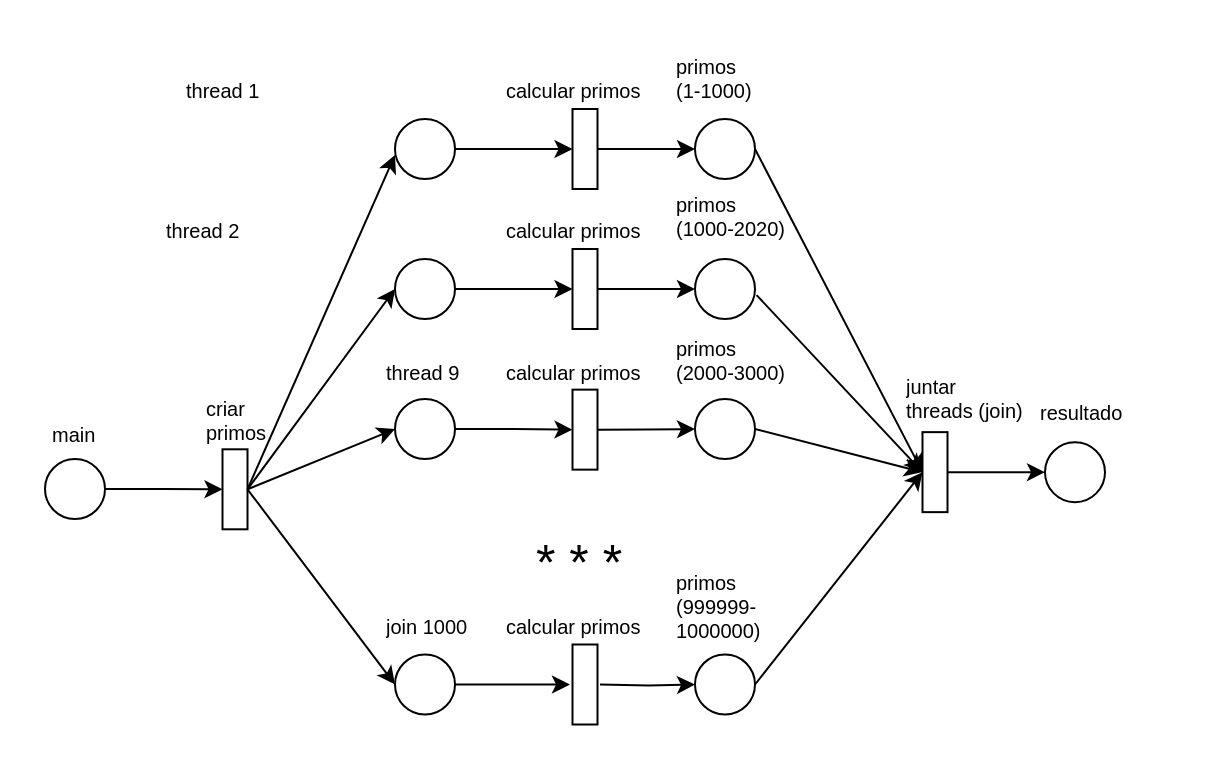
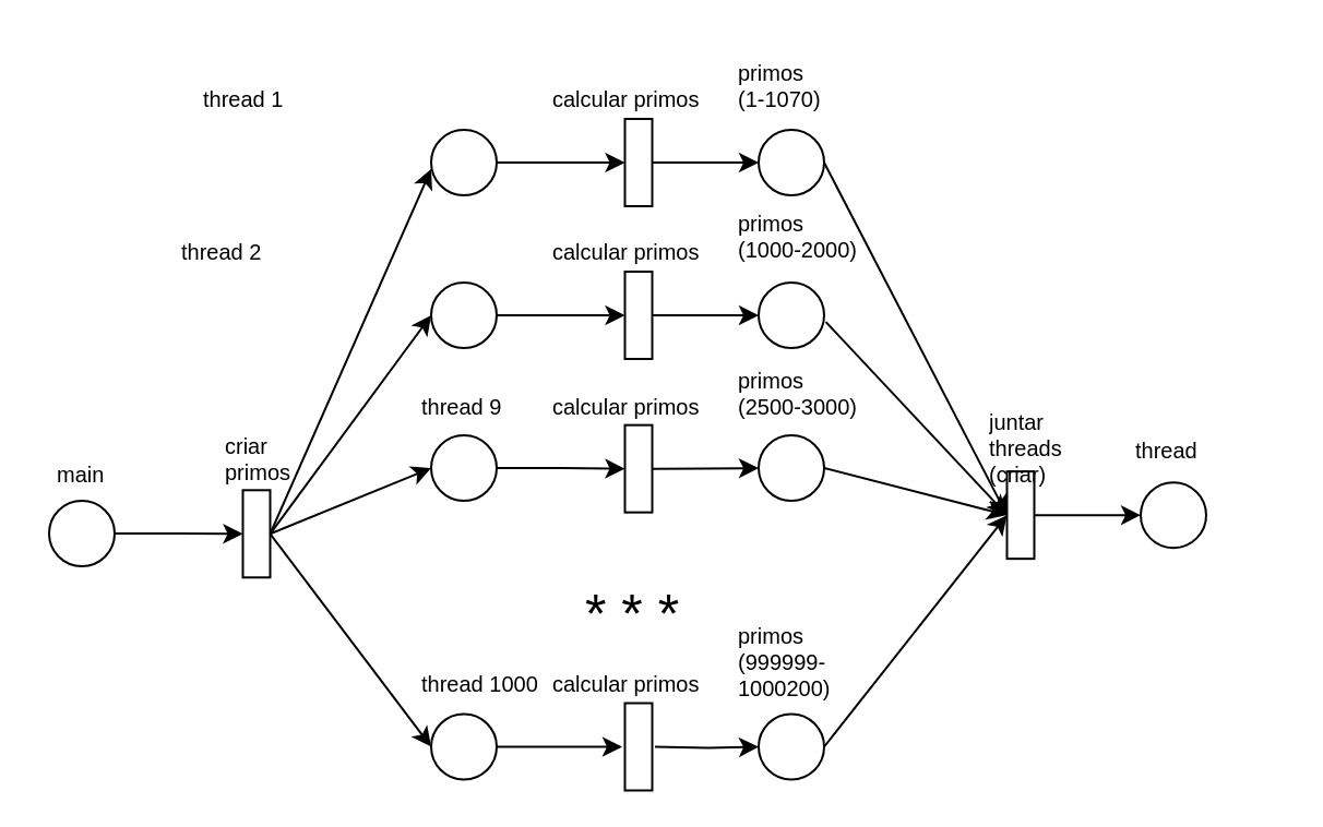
- <mxCell id="45" value="&lt;div style=&quot;font-size: 10px;&quot;&gt;primos&lt;/div&gt;&lt;div style=&quot;font-size: 10px;&quot;&gt;(1-1000)&lt;br&gt;&lt;/div&gt;&lt;div style=&quot;font-size: 10px;&quot;&gt;&lt;br&gt;&lt;/div&gt;" style="text;strokeColor=none;fillColor=none;align=left;verticalAlign=top;spacingLeft=4;spacingRight=4;overflow=hidden;rotatable=0;points=[[0,0.5],[1,0.5]];portConstraint=eastwest;whiteSpace=wrap;html=1;" vertex="1" parent="1"><mxGeometry x="332" y="20.5" width="50" height="51" as="geometry" /></mxCell>
+ <mxCell id="45" value="&lt;div style=&quot;font-size: 10px;&quot;&gt;primos&lt;/div&gt;&lt;div style=&quot;font-size: 10px;&quot;&gt;(1-1070)&lt;br&gt;&lt;/div&gt;&lt;div style=&quot;font-size: 10px;&quot;&gt;&lt;br&gt;&lt;/div&gt;" style="text;strokeColor=none;fillColor=none;align=left;verticalAlign=top;spacingLeft=4;spacingRight=4;overflow=hidden;rotatable=0;points=[[0,0.5],[1,0.5]];portConstraint=eastwest;whiteSpace=wrap;html=1;" vertex="1" parent="1"><mxGeometry x="332" y="20.5" width="50" height="51" as="geometry" /></mxCell>
- <mxCell id="46" value="&lt;div style=&quot;font-size: 10px;&quot;&gt;primos (1000-2020)&lt;br&gt;&lt;/div&gt;&lt;div style=&quot;font-size: 10px;&quot;&gt;&lt;br&gt;&lt;/div&gt;" style="text;strokeColor=none;fillColor=none;align=left;verticalAlign=top;spacingLeft=4;spacingRight=4;overflow=hidden;rotatable=0;points=[[0,0.5],[1,0.5]];portConstraint=eastwest;whiteSpace=wrap;html=1;" vertex="1" parent="1"><mxGeometry x="332" y="89.5" width="70" height="35" as="geometry" /></mxCell>
+ <mxCell id="46" value="&lt;div style=&quot;font-size: 10px;&quot;&gt;primos (1000-2000)&lt;br&gt;&lt;/div&gt;&lt;div style=&quot;font-size: 10px;&quot;&gt;&lt;br&gt;&lt;/div&gt;" style="text;strokeColor=none;fillColor=none;align=left;verticalAlign=top;spacingLeft=4;spacingRight=4;overflow=hidden;rotatable=0;points=[[0,0.5],[1,0.5]];portConstraint=eastwest;whiteSpace=wrap;html=1;" vertex="1" parent="1"><mxGeometry x="332" y="89.5" width="70" height="35" as="geometry" /></mxCell>
- <mxCell id="47" value="&lt;div style=&quot;font-size: 10px;&quot;&gt;primos&lt;/div&gt;&lt;div style=&quot;font-size: 10px;&quot;&gt;(2000-3000)&lt;br&gt;&lt;/div&gt;&lt;div style=&quot;font-size: 10px;&quot;&gt;&lt;br&gt;&lt;/div&gt;" style="text;strokeColor=none;fillColor=none;align=left;verticalAlign=top;spacingLeft=4;spacingRight=4;overflow=hidden;rotatable=0;points=[[0,0.5],[1,0.5]];portConstraint=eastwest;whiteSpace=wrap;html=1;" vertex="1" parent="1"><mxGeometry x="332" y="162.32" width="65" height="42.93" as="geometry" /></mxCell>
+ <mxCell id="47" value="&lt;div style=&quot;font-size: 10px;&quot;&gt;primos&lt;/div&gt;&lt;div style=&quot;font-size: 10px;&quot;&gt;(2500-3000)&lt;br&gt;&lt;/div&gt;&lt;div style=&quot;font-size: 10px;&quot;&gt;&lt;br&gt;&lt;/div&gt;" style="text;strokeColor=none;fillColor=none;align=left;verticalAlign=top;spacingLeft=4;spacingRight=4;overflow=hidden;rotatable=0;points=[[0,0.5],[1,0.5]];portConstraint=eastwest;whiteSpace=wrap;html=1;" vertex="1" parent="1"><mxGeometry x="332" y="162.32" width="65" height="42.93" as="geometry" /></mxCell>
- <mxCell id="51" value="juntar threads (join)" style="text;strokeColor=none;fillColor=none;align=left;verticalAlign=top;spacingLeft=4;spacingRight=4;overflow=hidden;rotatable=0;points=[[0,0.5],[1,0.5]];portConstraint=eastwest;whiteSpace=wrap;html=1;fontSize=10;" vertex="1" parent="1"><mxGeometry x="447" y="180.82" width="70" height="39.75" as="geometry" /></mxCell>
+ <mxCell id="51" value="juntar threads (criar)" style="text;strokeColor=none;fillColor=none;align=left;verticalAlign=top;spacingLeft=4;spacingRight=4;overflow=hidden;rotatable=0;points=[[0,0.5],[1,0.5]];portConstraint=eastwest;whiteSpace=wrap;html=1;fontSize=10;" vertex="1" parent="1"><mxGeometry x="447" y="180.82" width="70" height="39.75" as="geometry" /></mxCell>
- <mxCell id="52" value="resultado" style="text;strokeColor=none;fillColor=none;align=left;verticalAlign=top;spacingLeft=4;spacingRight=4;overflow=hidden;rotatable=0;points=[[0,0.5],[1,0.5]];portConstraint=eastwest;whiteSpace=wrap;html=1;fontSize=10;" vertex="1" parent="1"><mxGeometry x="514" y="194.39" width="70" height="28.18" as="geometry" /></mxCell>
+ <mxCell id="52" value="thread" style="text;strokeColor=none;fillColor=none;align=left;verticalAlign=top;spacingLeft=4;spacingRight=4;overflow=hidden;rotatable=0;points=[[0,0.5],[1,0.5]];portConstraint=eastwest;whiteSpace=wrap;html=1;fontSize=10;" vertex="1" parent="1"><mxGeometry x="514" y="194.39" width="70" height="28.18" as="geometry" /></mxCell>
- <mxCell id="48" value="&lt;div style=&quot;font-size: 10px;&quot;&gt;primos (999999-&lt;/div&gt;&lt;div style=&quot;font-size: 10px;&quot;&gt;1000000)&lt;br&gt;&lt;/div&gt;&lt;div style=&quot;font-size: 10px;&quot;&gt;&lt;br&gt;&lt;/div&gt;" style="text;strokeColor=none;fillColor=none;align=left;verticalAlign=top;spacingLeft=4;spacingRight=4;overflow=hidden;rotatable=0;points=[[0,0.5],[1,0.5]];portConstraint=eastwest;whiteSpace=wrap;html=1;" vertex="1" parent="1"><mxGeometry x="332" y="279" width="65" height="69" as="geometry" /></mxCell>
+ <mxCell id="48" value="&lt;div style=&quot;font-size: 10px;&quot;&gt;primos (999999-&lt;/div&gt;&lt;div style=&quot;font-size: 10px;&quot;&gt;1000200)&lt;br&gt;&lt;/div&gt;&lt;div style=&quot;font-size: 10px;&quot;&gt;&lt;br&gt;&lt;/div&gt;" style="text;strokeColor=none;fillColor=none;align=left;verticalAlign=top;spacingLeft=4;spacingRight=4;overflow=hidden;rotatable=0;points=[[0,0.5],[1,0.5]];portConstraint=eastwest;whiteSpace=wrap;html=1;" vertex="1" parent="1"><mxGeometry x="332" y="279" width="65" height="69" as="geometry" /></mxCell>
- <mxCell id="40" value="join 1000" style="text;strokeColor=none;fillColor=none;align=left;verticalAlign=top;spacingLeft=4;spacingRight=4;overflow=hidden;rotatable=0;points=[[0,0.5],[1,0.5]];portConstraint=eastwest;whiteSpace=wrap;html=1;fontSize=10;" vertex="1" parent="1"><mxGeometry x="187" y="300.5" width="70" height="26" as="geometry" /></mxCell>
+ <mxCell id="40" value="thread 1000" style="text;strokeColor=none;fillColor=none;align=left;verticalAlign=top;spacingLeft=4;spacingRight=4;overflow=hidden;rotatable=0;points=[[0,0.5],[1,0.5]];portConstraint=eastwest;whiteSpace=wrap;html=1;fontSize=10;" vertex="1" parent="1"><mxGeometry x="187" y="300.5" width="70" height="26" as="geometry" /></mxCell>
